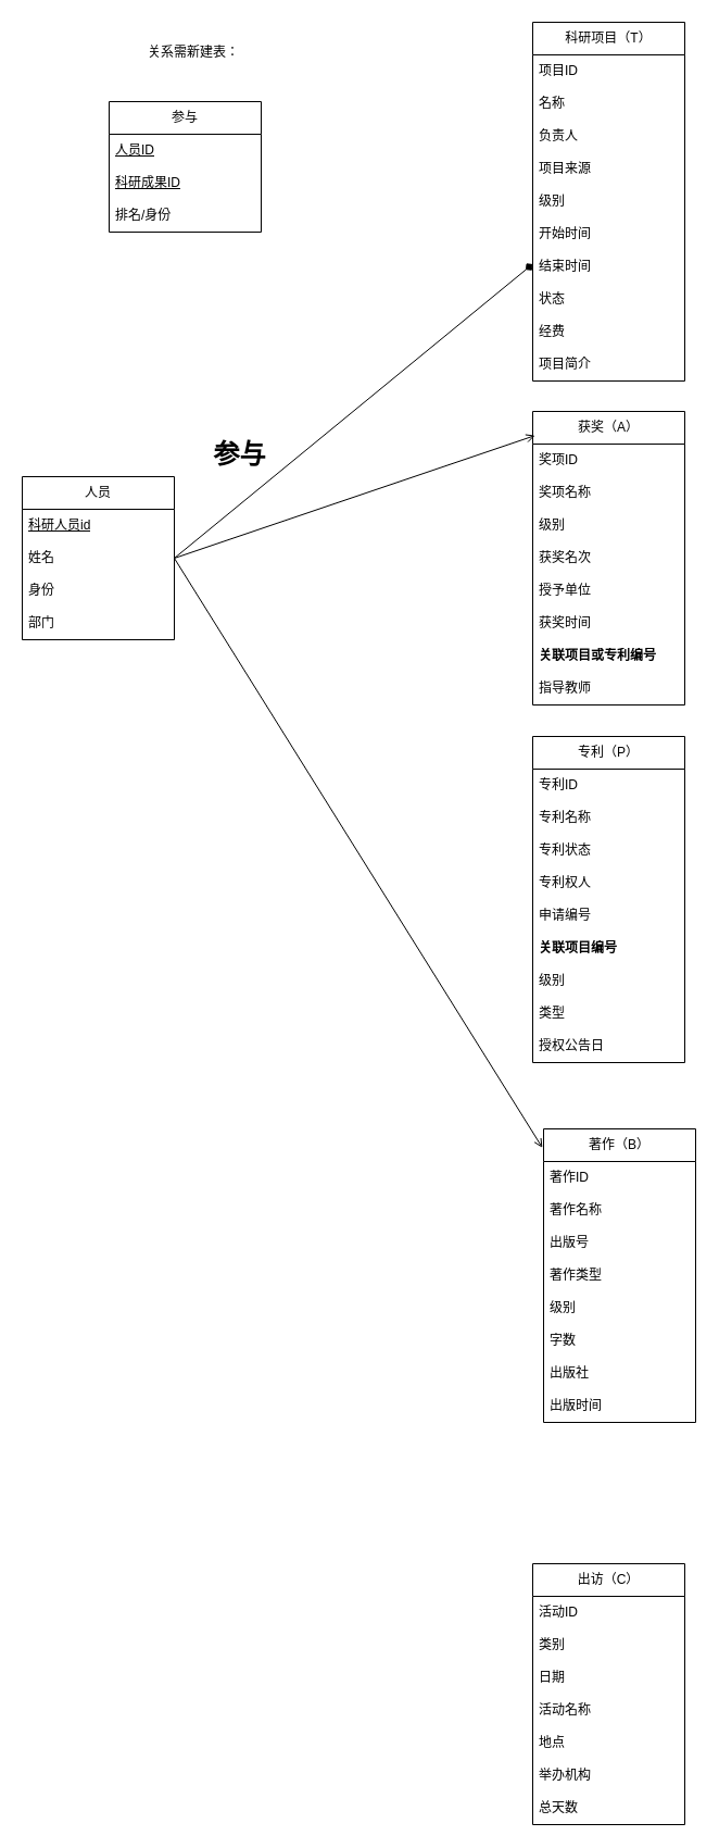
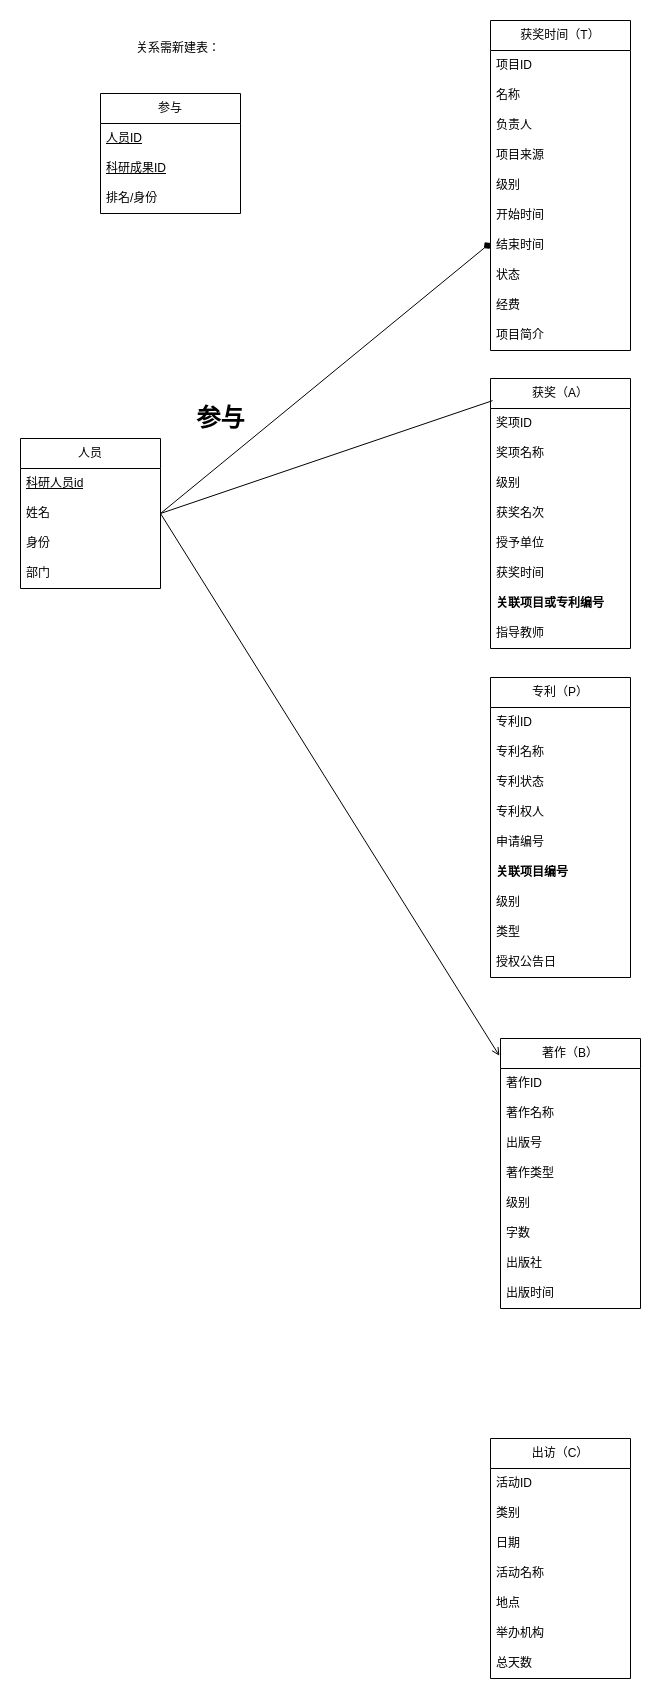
- <mxCell id="2" value="科研项目（T）" style="swimlane;fontStyle=0;childLayout=stackLayout;horizontal=1;startSize=30;horizontalStack=0;resizeParent=1;resizeParentMax=0;resizeLast=0;collapsible=1;marginBottom=0;whiteSpace=wrap;html=1;" vertex="1" parent="1"><mxGeometry x="490" y="20" width="140" height="330" as="geometry" /></mxCell>
+ <mxCell id="2" value="获奖时间（T）" style="swimlane;fontStyle=0;childLayout=stackLayout;horizontal=1;startSize=30;horizontalStack=0;resizeParent=1;resizeParentMax=0;resizeLast=0;collapsible=1;marginBottom=0;whiteSpace=wrap;html=1;" vertex="1" parent="1"><mxGeometry x="490" y="20" width="140" height="330" as="geometry" /></mxCell>
- <mxCell id="56" value="" style="endArrow=open;html=1;rounded=0;exitX=1;exitY=0.5;exitDx=0;exitDy=0;entryX=0.015;entryY=0.082;entryDx=0;entryDy=0;entryPerimeter=0;" edge="1" parent="1" source="43" target="13"><mxGeometry width="50" height="50" relative="1" as="geometry"><mxPoint x="250" y="528" as="sourcePoint" /><mxPoint x="300" y="478" as="targetPoint" /></mxGeometry></mxCell>
+ <mxCell id="56" value="" style="endArrow=none;html=1;rounded=0;exitX=1;exitY=0.5;exitDx=0;exitDy=0;entryX=0.015;entryY=0.082;entryDx=0;entryDy=0;entryPerimeter=0;" edge="1" parent="1" source="43" target="13"><mxGeometry width="50" height="50" relative="1" as="geometry"><mxPoint x="250" y="528" as="sourcePoint" /><mxPoint x="300" y="478" as="targetPoint" /></mxGeometry></mxCell>
